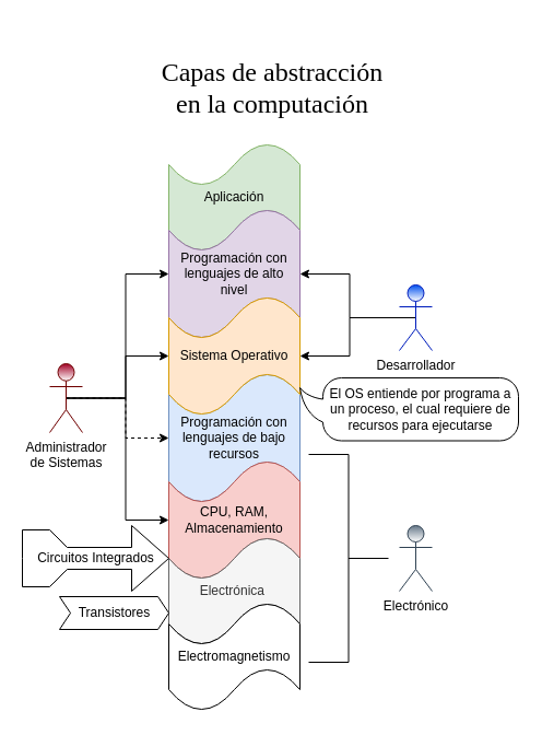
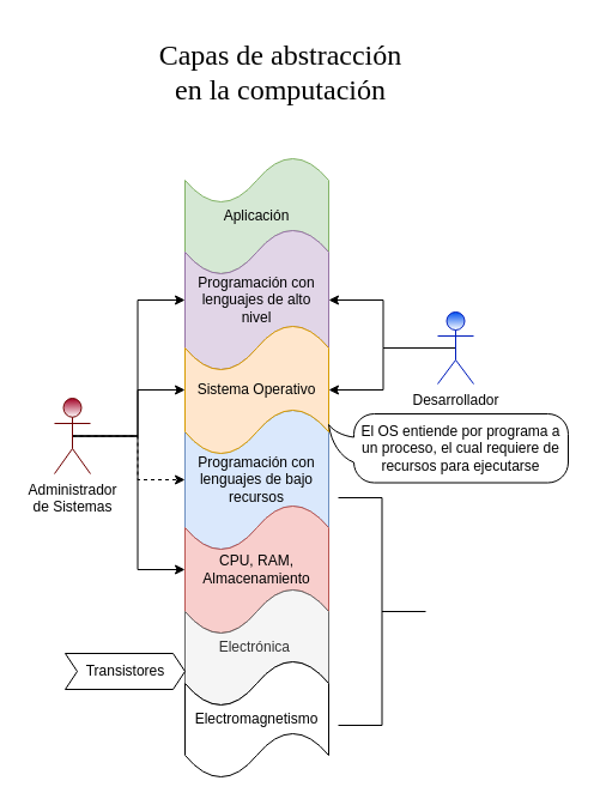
- <mxCell id="22" value="Capas de abstracción&lt;br style=&quot;font-size: 24px;&quot;&gt;en la computación" style="text;html=1;strokeColor=none;fillColor=none;align=center;verticalAlign=middle;whiteSpace=wrap;rounded=0;fontColor=#000000;fontSize=24;labelBorderColor=none;labelBackgroundColor=none;fontFamily=Comic Sans MS;" vertex="1" parent="1"><mxGeometry x="99" y="40" width="300" height="80" as="geometry" /></mxCell>
+ <mxCell id="22" value="Capas de abstracción&lt;br style=&quot;font-size: 24px;&quot;&gt;en la computación" style="text;html=1;strokeColor=none;fillColor=none;align=center;verticalAlign=middle;whiteSpace=wrap;rounded=0;fontColor=#000000;fontSize=24;labelBorderColor=none;labelBackgroundColor=none;fontFamily=Comic Sans MS;" vertex="1" parent="1"><mxGeometry x="84" y="20" width="300" height="80" as="geometry" /></mxCell>
- <mxCell id="16" value="Circuitos Integrados" style="html=1;shadow=0;dashed=0;align=center;verticalAlign=middle;shape=mxgraph.arrows2.tailedArrow;dy1=10;dx1=34;notch=0;arrowHead=20;dx2=25;dy2=26;gradientColor=#ffffff;fontColor=#000000;" vertex="1" parent="1"><mxGeometry x="20" y="480" width="134" height="60" as="geometry" /></mxCell>
- <mxCell id="19" value="Electrónico" style="shape=umlActor;verticalLabelPosition=bottom;verticalAlign=top;html=1;outlineConnect=0;fillColor=#647687;strokeColor=#314354;gradientColor=#ffffff;" vertex="1" parent="1"><mxGeometry x="365" y="480" width="30" height="60" as="geometry" /></mxCell>
